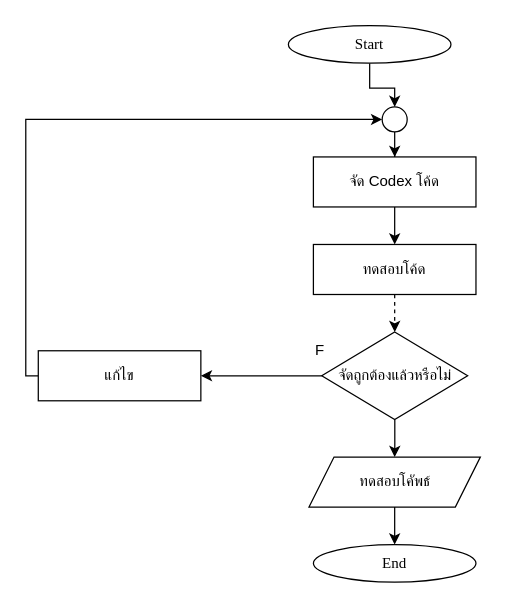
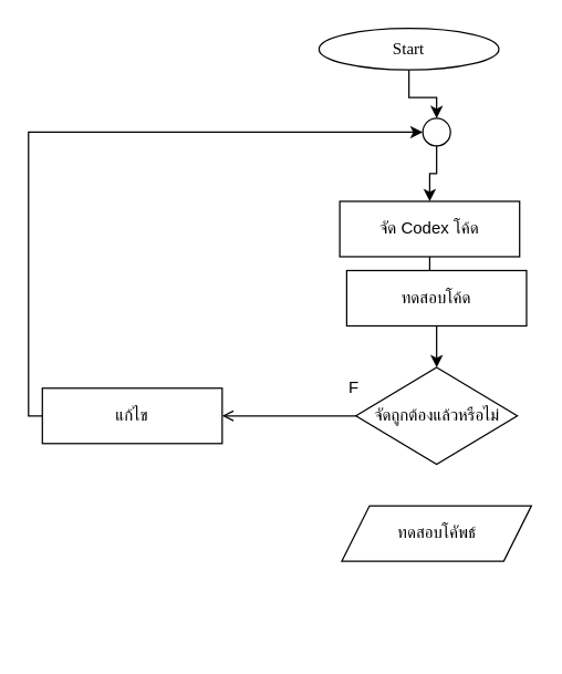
- <mxCell id="12" value="จัด Codex โค้ด" style="rounded=0;whiteSpace=wrap;html=1;" parent="1" vertex="1"><mxGeometry x="250" y="125" width="130" height="40" as="geometry" /></mxCell>
+ <mxCell id="12" value="จัด Codex โค้ด" style="rounded=0;whiteSpace=wrap;html=1;" parent="1" vertex="1"><mxGeometry x="245" y="145" width="130" height="40" as="geometry" /></mxCell>
- <mxCell id="13" value="" style="edgeStyle=orthogonalEdgeStyle;rounded=0;orthogonalLoop=1;jettySize=auto;html=1;dashed=1;" parent="1" source="14" target="7" edge="1"><mxGeometry relative="1" as="geometry" /></mxCell>
+ <mxCell id="13" value="" style="edgeStyle=orthogonalEdgeStyle;rounded=0;orthogonalLoop=1;jettySize=auto;html=1;" parent="1" source="14" target="7" edge="1"><mxGeometry relative="1" as="geometry" /></mxCell>
- <mxCell id="5" value="" style="edgeStyle=orthogonalEdgeStyle;rounded=0;orthogonalLoop=1;jettySize=auto;html=1;" parent="1" source="7" target="9" edge="1"><mxGeometry relative="1" as="geometry" /></mxCell>
+ <mxCell id="5" value="" style="edgeStyle=orthogonalEdgeStyle;rounded=0;orthogonalLoop=1;jettySize=auto;html=1;endArrow=open;" parent="1" source="7" target="9" edge="1"><mxGeometry relative="1" as="geometry" /></mxCell>
- <mxCell id="6" value="" style="edgeStyle=orthogonalEdgeStyle;rounded=0;orthogonalLoop=1;jettySize=auto;html=1;" parent="1" source="7" target="16" edge="1"><mxGeometry relative="1" as="geometry" /></mxCell>
- <mxCell id="15" value="" style="edgeStyle=orthogonalEdgeStyle;rounded=0;orthogonalLoop=1;jettySize=auto;html=1;" parent="1" source="16" target="4" edge="1"><mxGeometry relative="1" as="geometry" /></mxCell>
- <mxCell id="4" value="&lt;font face=&quot;Sarabun&quot;&gt;End&lt;/font&gt;" style="ellipse;whiteSpace=wrap;html=1;" parent="1" vertex="1"><mxGeometry x="250" y="435" width="130" height="30" as="geometry" /></mxCell>
